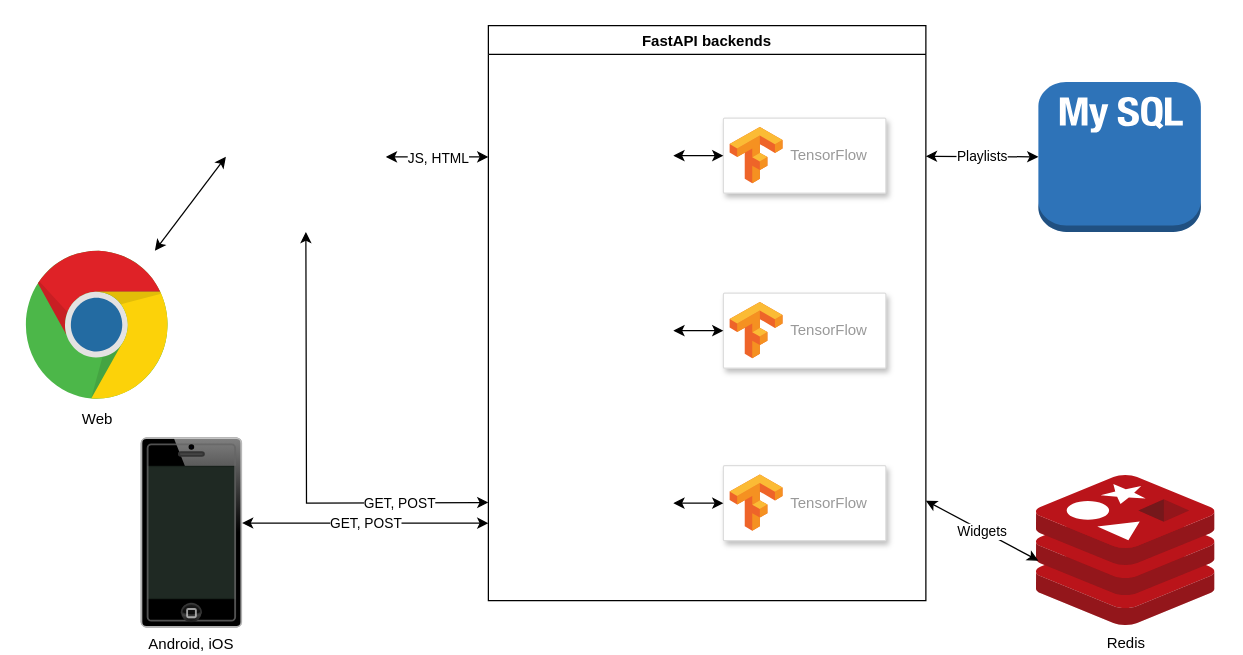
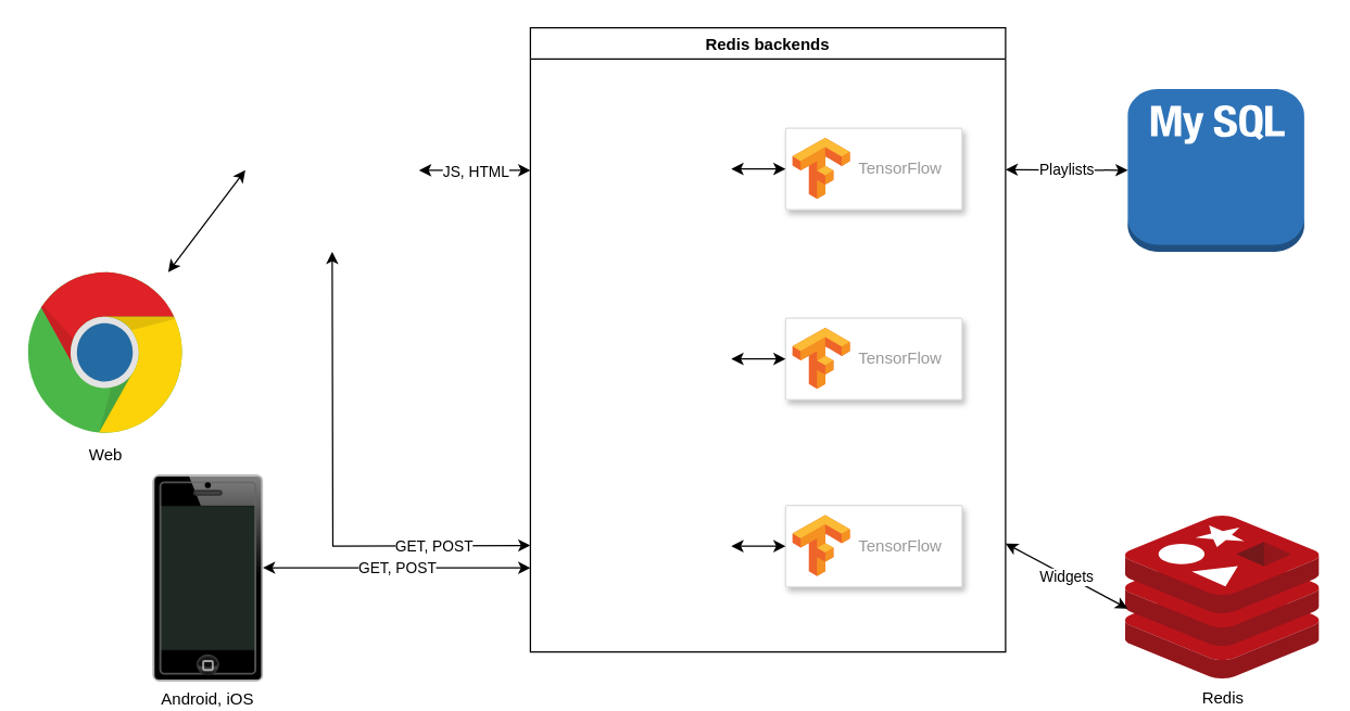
- <mxCell id="4" value="FastAPI backends" style="swimlane;" parent="1" vertex="1"><mxGeometry x="390" y="20" width="350" height="460" as="geometry" /></mxCell>
+ <mxCell id="4" value="Redis backends" style="swimlane;" parent="1" vertex="1"><mxGeometry x="390" y="20" width="350" height="460" as="geometry" /></mxCell>
